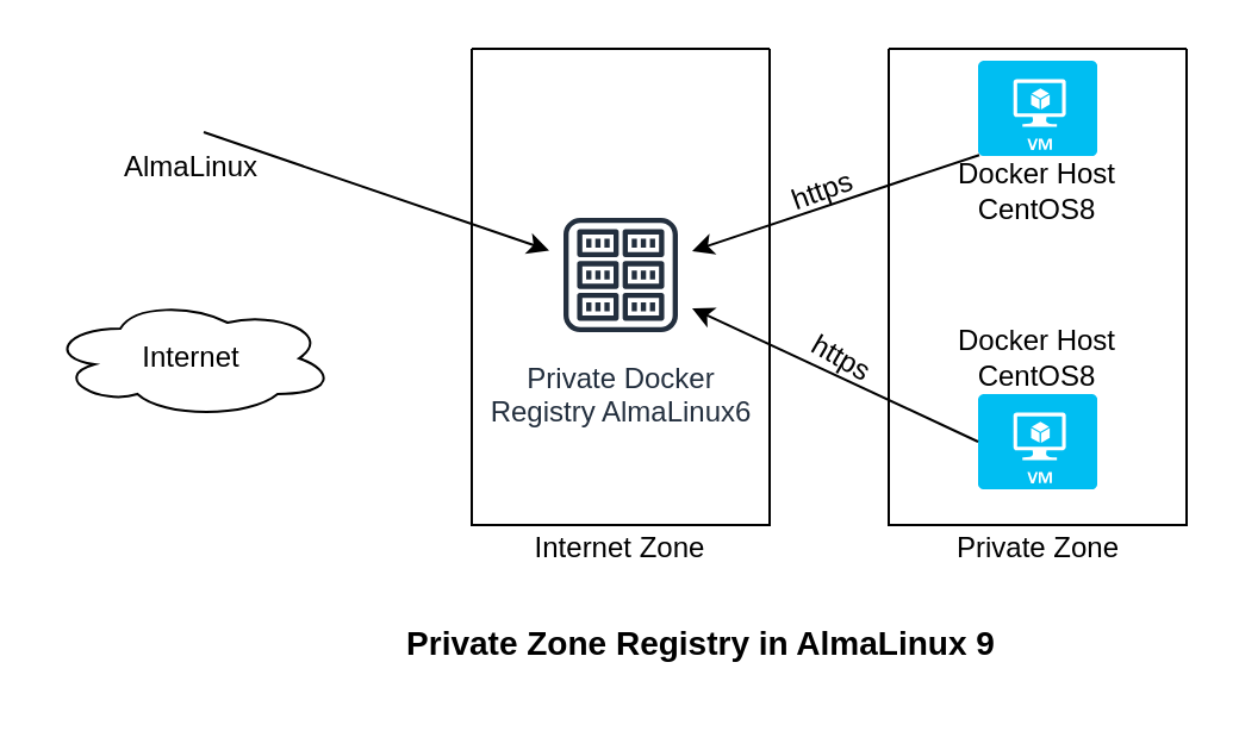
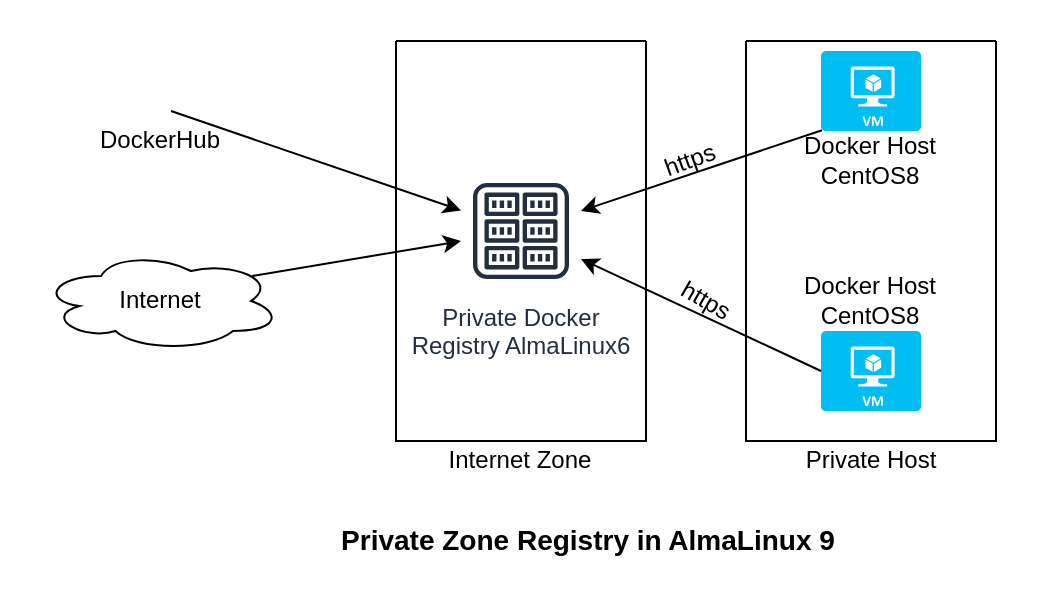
- <mxCell id="15" value="AlmaLinux" style="text;html=1;strokeColor=none;fillColor=none;align=center;verticalAlign=middle;whiteSpace=wrap;rounded=0;" vertex="1" parent="1"><mxGeometry x="50" y="55" width="60" height="30" as="geometry" /></mxCell>
+ <mxCell id="15" value="DockerHub" style="text;html=1;strokeColor=none;fillColor=none;align=center;verticalAlign=middle;whiteSpace=wrap;rounded=0;" vertex="1" parent="1"><mxGeometry x="50" y="55" width="60" height="30" as="geometry" /></mxCell>
+ <mxCell id="14" value="" style="endArrow=classic;html=1;rounded=0;exitX=0.88;exitY=0.25;exitDx=0;exitDy=0;exitPerimeter=0;" edge="1" parent="1" source="13" target="2"><mxGeometry width="50" height="50" relative="1" as="geometry"><mxPoint x="280" y="195" as="sourcePoint" /><mxPoint x="330" y="145" as="targetPoint" /></mxGeometry></mxCell>
- <mxCell id="17" value="Private Zone" style="text;html=1;align=center;verticalAlign=middle;resizable=0;points=[];autosize=1;strokeColor=none;fillColor=none;" vertex="1" parent="1"><mxGeometry x="390" y="215" width="90" height="30" as="geometry" /></mxCell>
+ <mxCell id="17" value="Private Host" style="text;html=1;align=center;verticalAlign=middle;resizable=0;points=[];autosize=1;strokeColor=none;fillColor=none;" vertex="1" parent="1"><mxGeometry x="390" y="215" width="90" height="30" as="geometry" /></mxCell>
